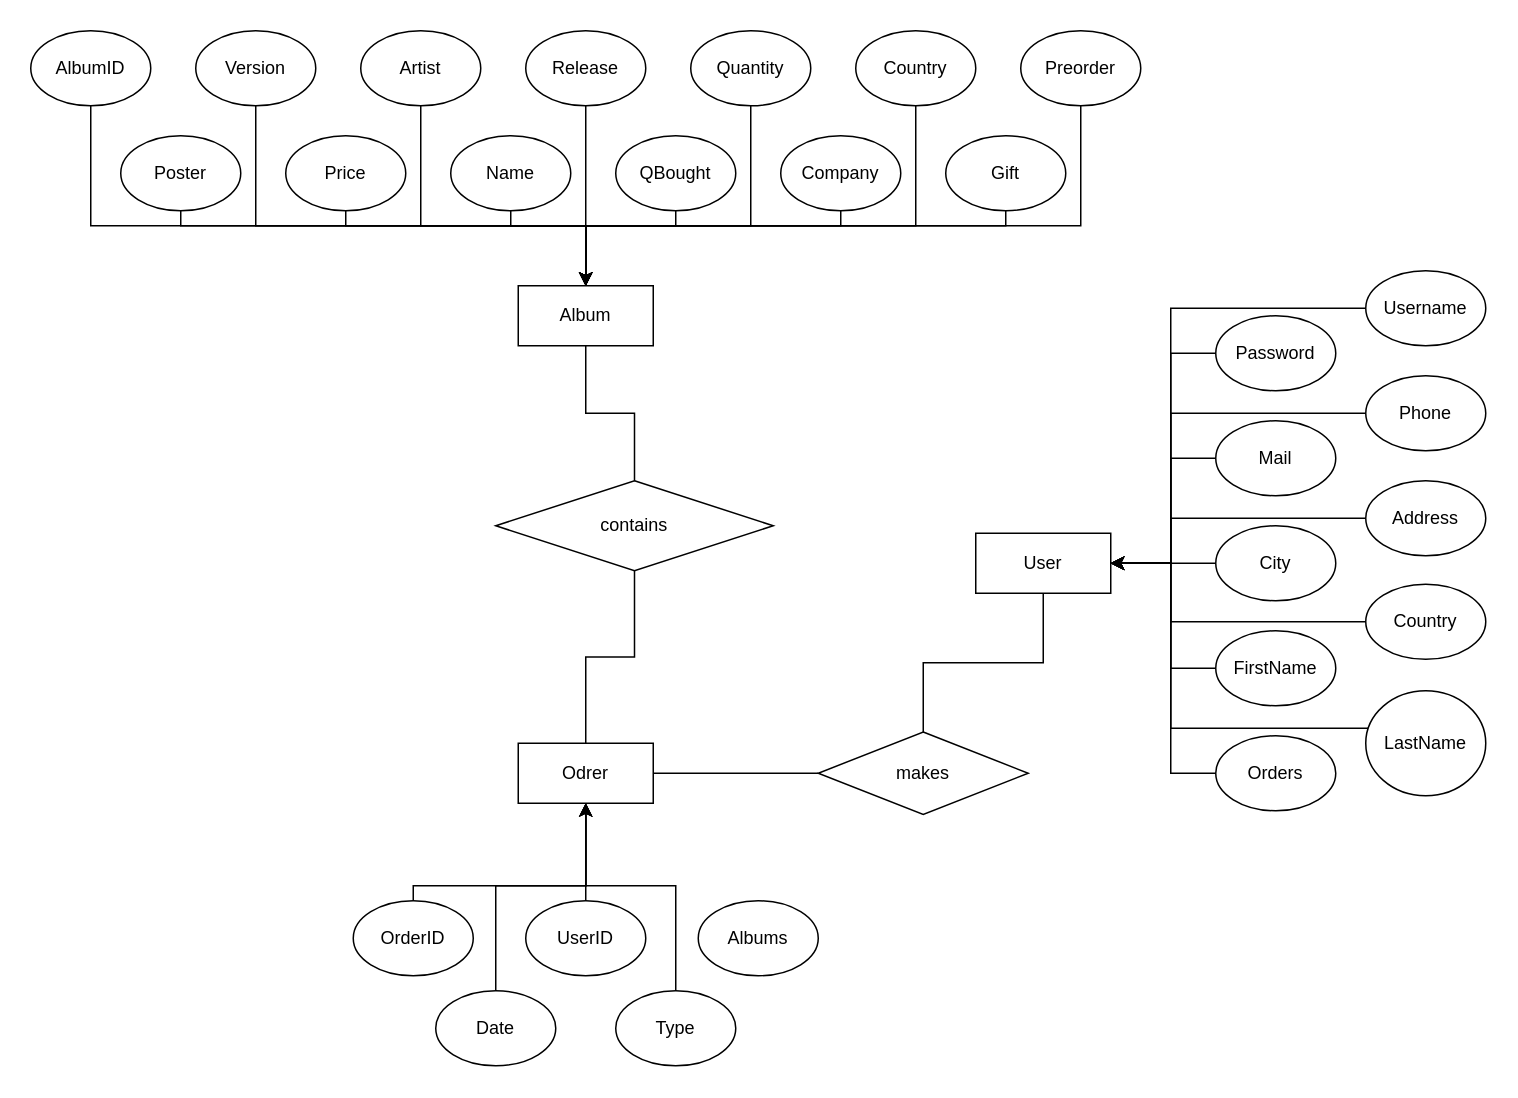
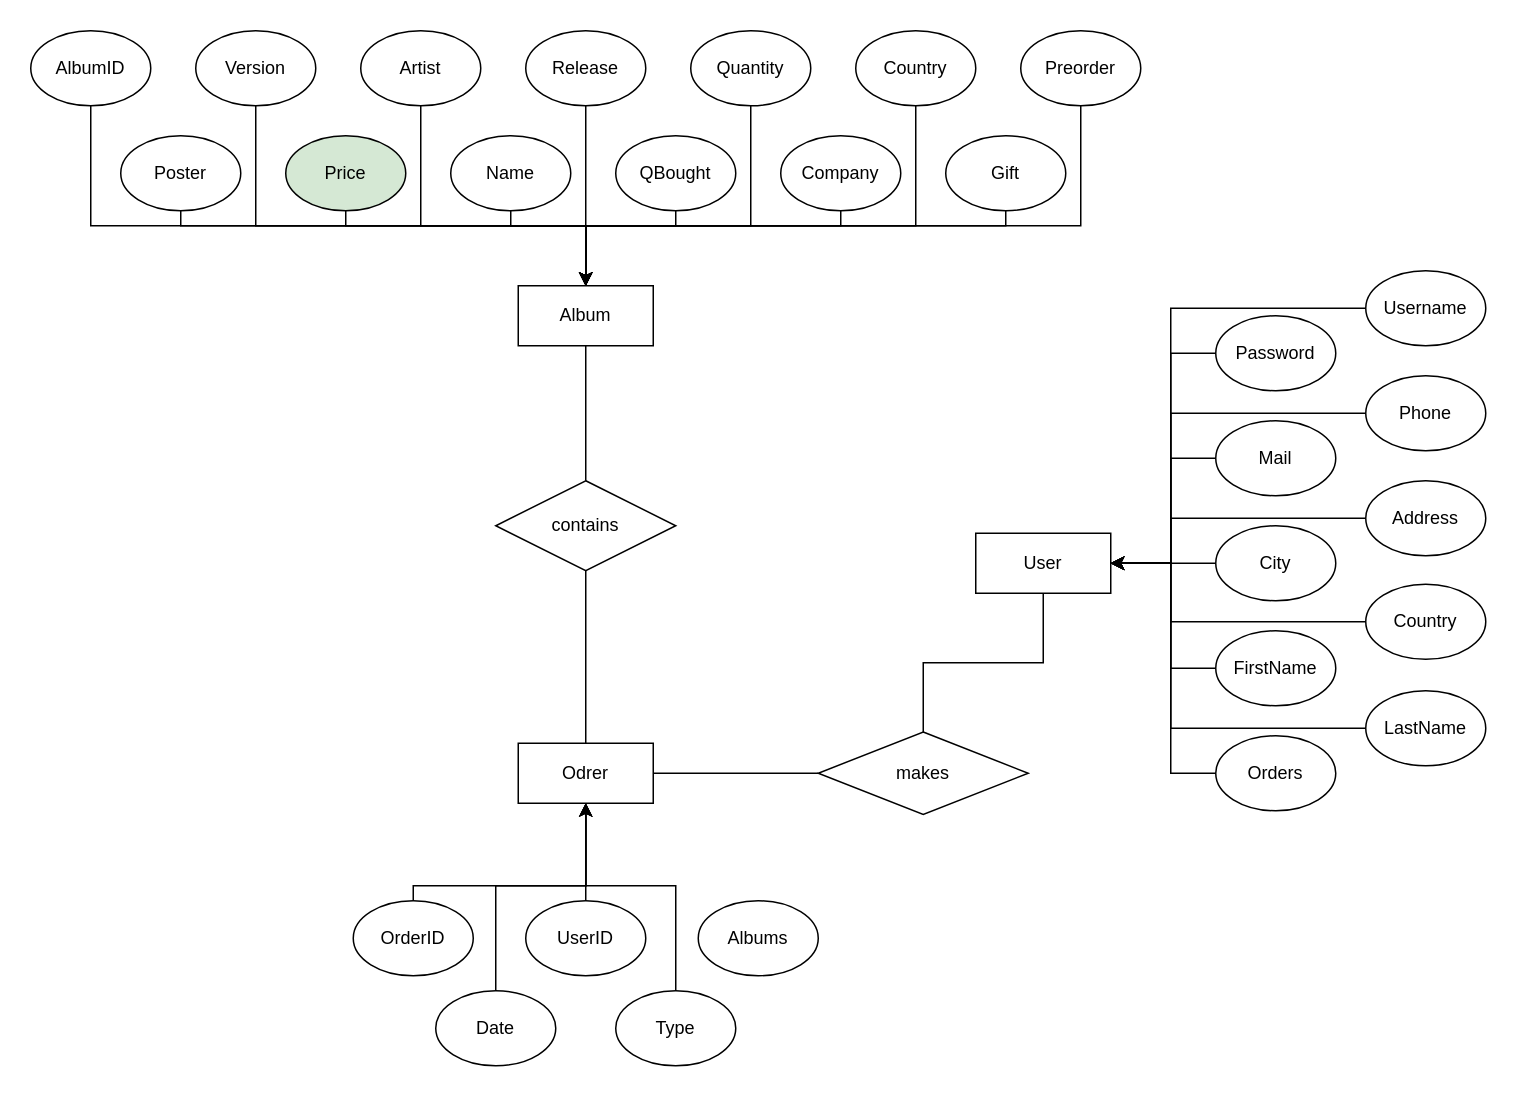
- <mxCell id="27" value="Price" style="ellipse;whiteSpace=wrap;html=1;" vertex="1" parent="1"><mxGeometry x="190" y="90" width="80" height="50" as="geometry" /></mxCell>
+ <mxCell id="27" value="Price" style="ellipse;whiteSpace=wrap;html=1;fillColor=#d5e8d4;" vertex="1" parent="1"><mxGeometry x="190" y="90" width="80" height="50" as="geometry" /></mxCell>
- <mxCell id="66" value="contains" style="rhombus;whiteSpace=wrap;html=1;rounded=0;" vertex="1" parent="1"><mxGeometry x="330" y="320" width="185" height="60" as="geometry" /></mxCell>
+ <mxCell id="66" value="contains" style="rhombus;whiteSpace=wrap;html=1;rounded=0;" vertex="1" parent="1"><mxGeometry x="330" y="320" width="120" height="60" as="geometry" /></mxCell>
- <mxCell id="51" value="LastName" style="ellipse;whiteSpace=wrap;html=1;" vertex="1" parent="1"><mxGeometry x="910" y="460" width="80" height="70" as="geometry" /></mxCell>
+ <mxCell id="51" value="LastName" style="ellipse;whiteSpace=wrap;html=1;" vertex="1" parent="1"><mxGeometry x="910" y="460" width="80" height="50" as="geometry" /></mxCell>
